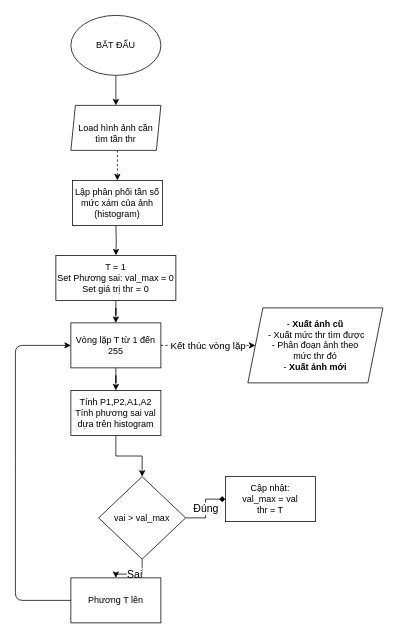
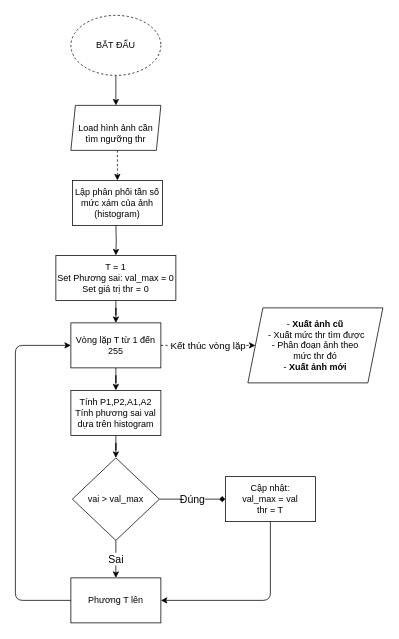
- <mxCell id="3" value="BẮT ĐẨU" style="ellipse;whiteSpace=wrap;html=1;" parent="1" vertex="1"><mxGeometry x="94" y="20" width="120" height="80" as="geometry" /></mxCell>
+ <mxCell id="3" value="BẮT ĐẨU" style="ellipse;whiteSpace=wrap;html=1;dashed=1;" parent="1" vertex="1"><mxGeometry x="94" y="20" width="120" height="80" as="geometry" /></mxCell>
- <mxCell id="6" value="&lt;br&gt;Load hình ảnh cần tìm tần thr&lt;br&gt;" style="shape=parallelogram;perimeter=parallelogramPerimeter;whiteSpace=wrap;html=1;fixedSize=1;size=6;" parent="1" vertex="1"><mxGeometry x="94" y="140" width="120" height="60" as="geometry" /></mxCell>
+ <mxCell id="6" value="&lt;br&gt;Load hình ảnh cần tìm ngưỡng thr&lt;br&gt;" style="shape=parallelogram;perimeter=parallelogramPerimeter;whiteSpace=wrap;html=1;fixedSize=1;size=6;" parent="1" vertex="1"><mxGeometry x="94" y="140" width="120" height="60" as="geometry" /></mxCell>
- <mxCell id="15" value="vai &amp;gt; val_max" style="rhombus;whiteSpace=wrap;html=1;" parent="1" vertex="1"><mxGeometry x="131" y="635" width="116" height="110" as="geometry" /></mxCell>
+ <mxCell id="15" value="vai &amp;gt; val_max" style="rhombus;whiteSpace=wrap;html=1;" parent="1" vertex="1"><mxGeometry x="96" y="610" width="116" height="110" as="geometry" /></mxCell>
+ <mxCell id="19" value="" style="endArrow=classic;html=1;entryX=1;entryY=0.5;entryDx=0;entryDy=0;exitX=0.5;exitY=1;exitDx=0;exitDy=0;" parent="1" source="16" target="17" edge="1"><mxGeometry width="50" height="50" relative="1" as="geometry"><mxPoint x="130" y="760" as="sourcePoint" /><mxPoint x="180" y="710" as="targetPoint" /><Array as="points"><mxPoint x="360" y="800" /></Array></mxGeometry></mxCell>
